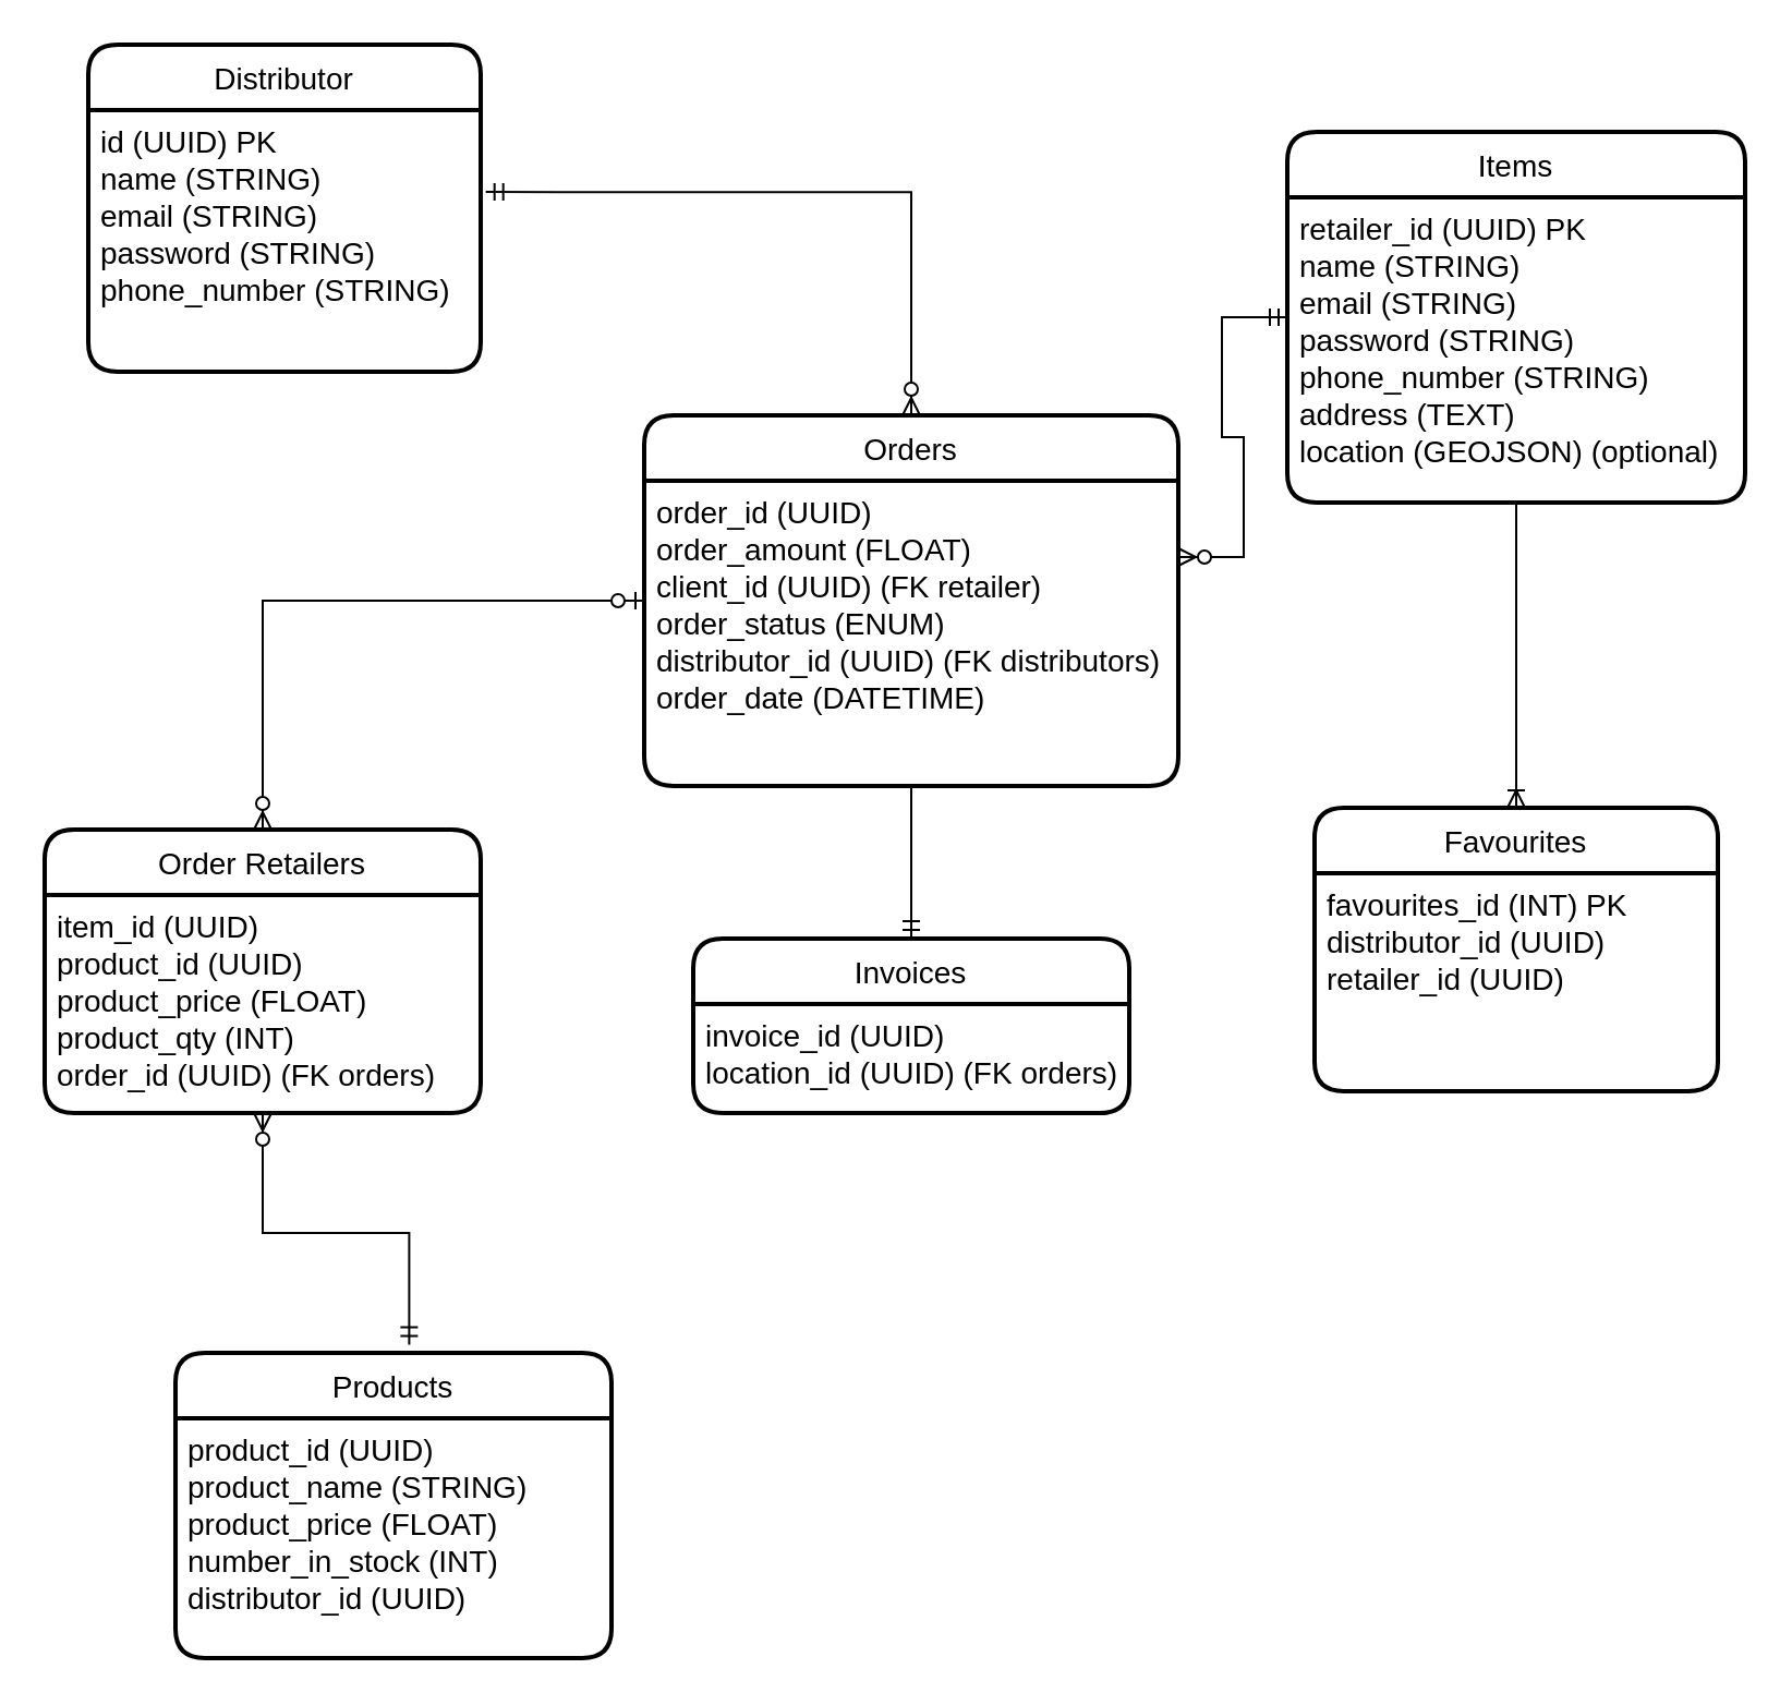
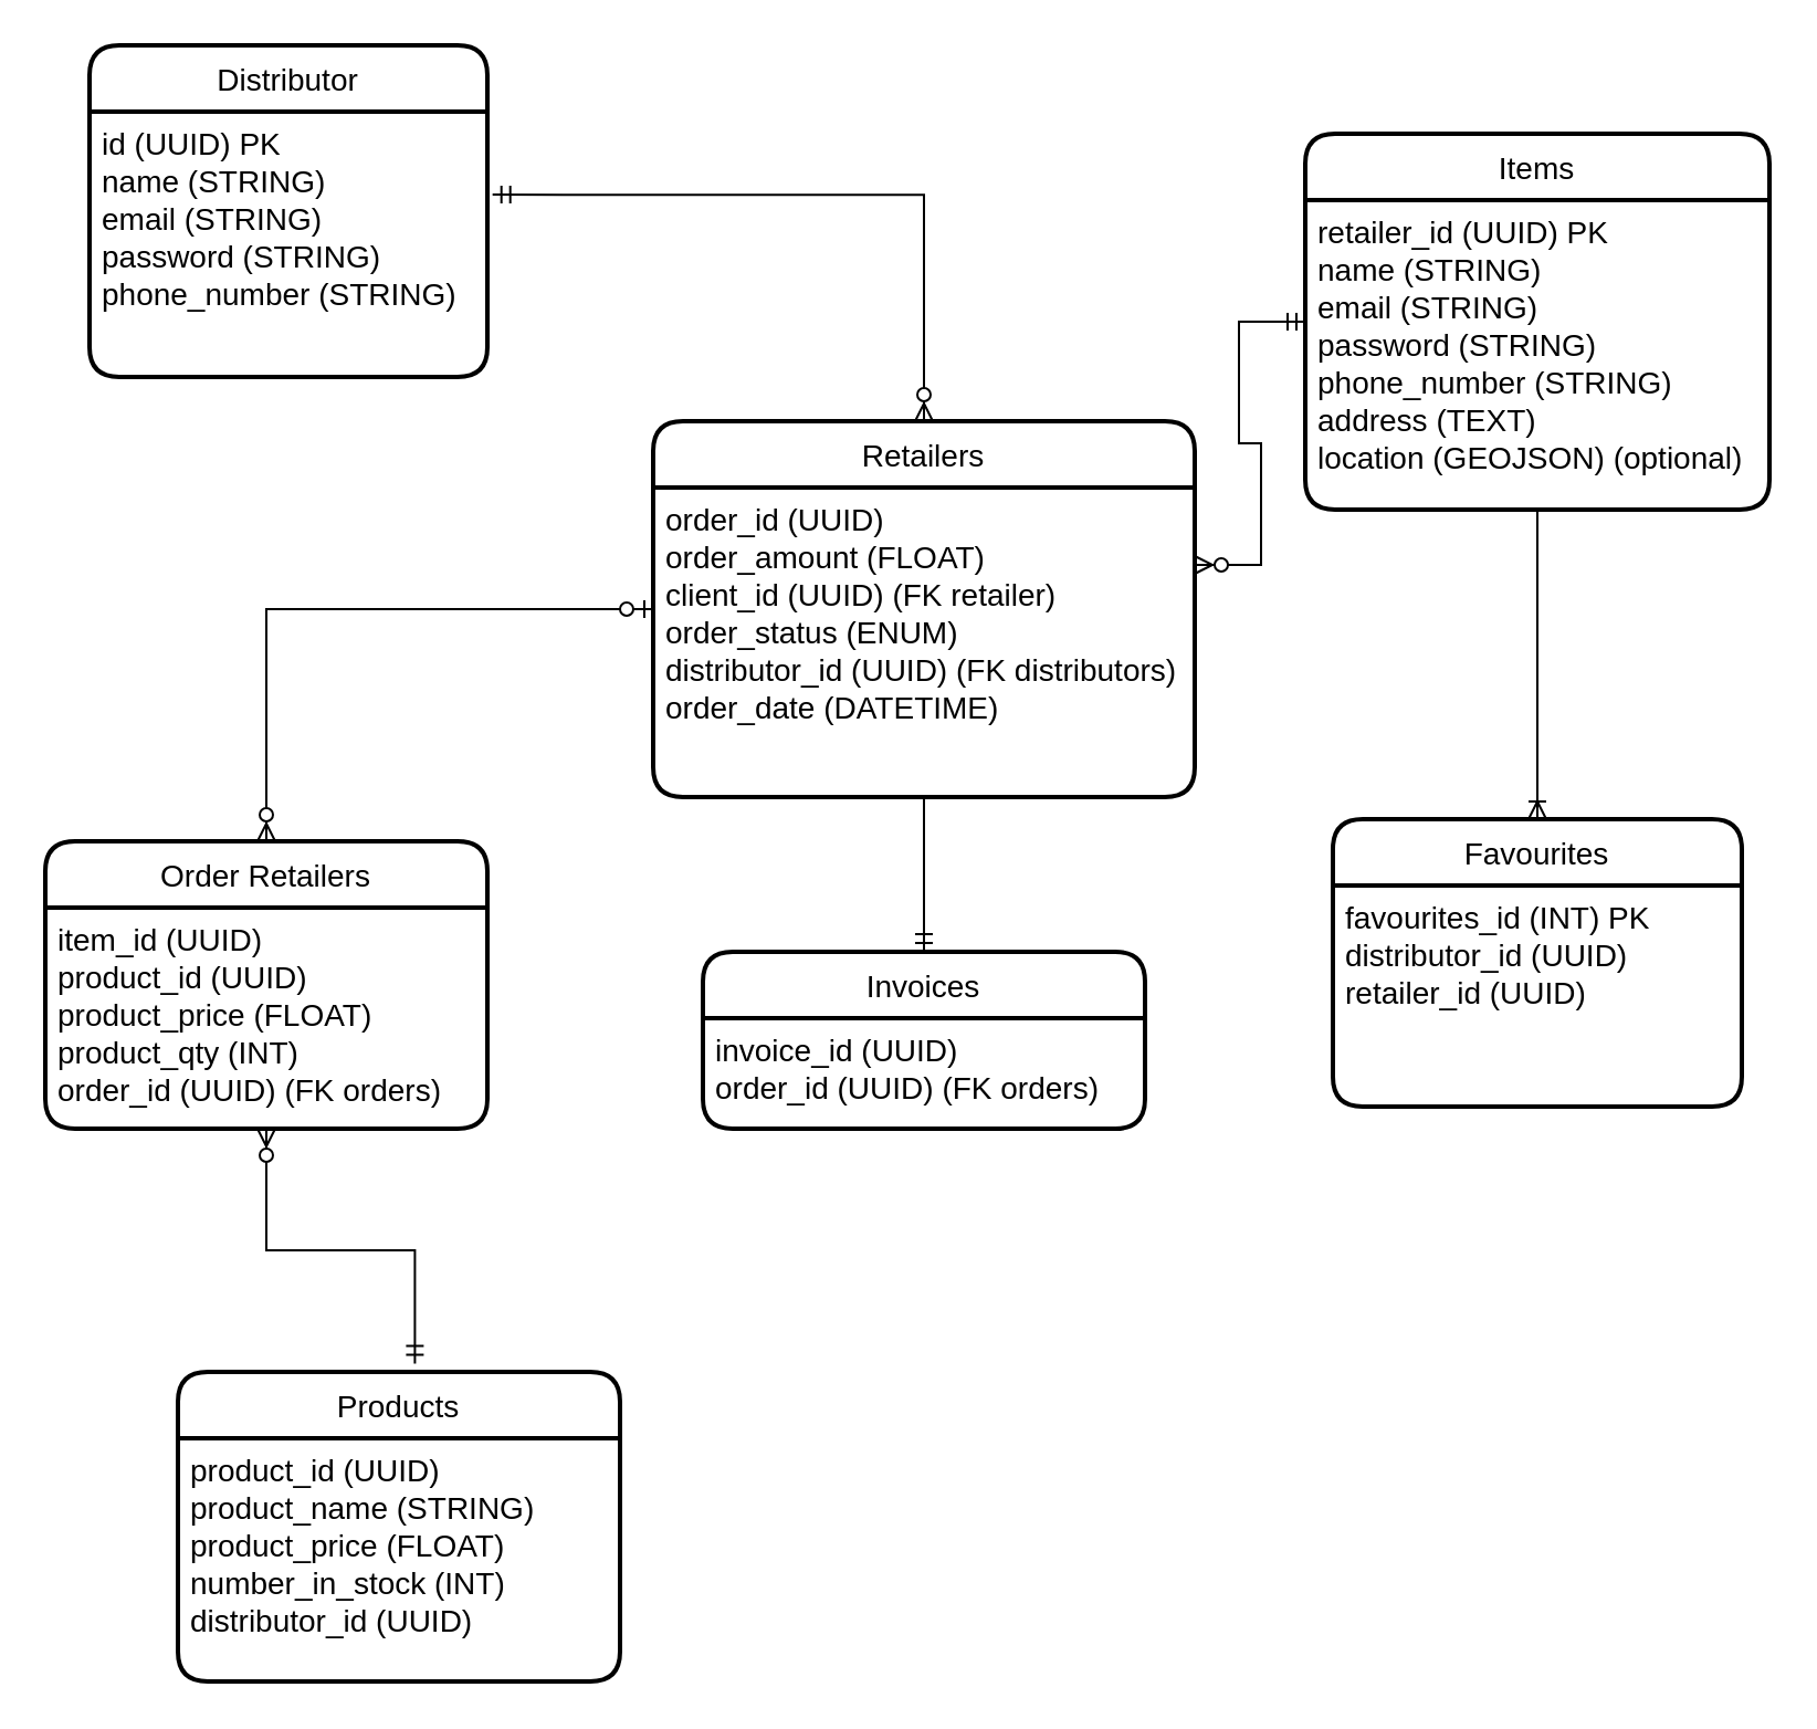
- <mxCell id="6" value="Orders" style="swimlane;childLayout=stackLayout;horizontal=1;startSize=30;horizontalStack=0;rounded=1;fontSize=14;fontStyle=0;strokeWidth=2;resizeParent=0;resizeLast=1;shadow=0;dashed=0;align=center;" vertex="1" parent="1"><mxGeometry x="295" y="190" width="245" height="170" as="geometry" /></mxCell>
+ <mxCell id="6" value="Retailers" style="swimlane;childLayout=stackLayout;horizontal=1;startSize=30;horizontalStack=0;rounded=1;fontSize=14;fontStyle=0;strokeWidth=2;resizeParent=0;resizeLast=1;shadow=0;dashed=0;align=center;" vertex="1" parent="1"><mxGeometry x="295" y="190" width="245" height="170" as="geometry" /></mxCell>
- <mxCell id="11" value="invoice_id (UUID)&#10;location_id (UUID) (FK orders)" style="align=left;strokeColor=none;fillColor=none;spacingLeft=4;fontSize=14;verticalAlign=top;resizable=0;rotatable=0;part=1;" vertex="1" parent="10"><mxGeometry y="30" width="200" height="50" as="geometry" /></mxCell>
+ <mxCell id="11" value="invoice_id (UUID)&#10;order_id (UUID) (FK orders)" style="align=left;strokeColor=none;fillColor=none;spacingLeft=4;fontSize=14;verticalAlign=top;resizable=0;rotatable=0;part=1;" vertex="1" parent="10"><mxGeometry y="30" width="200" height="50" as="geometry" /></mxCell>
